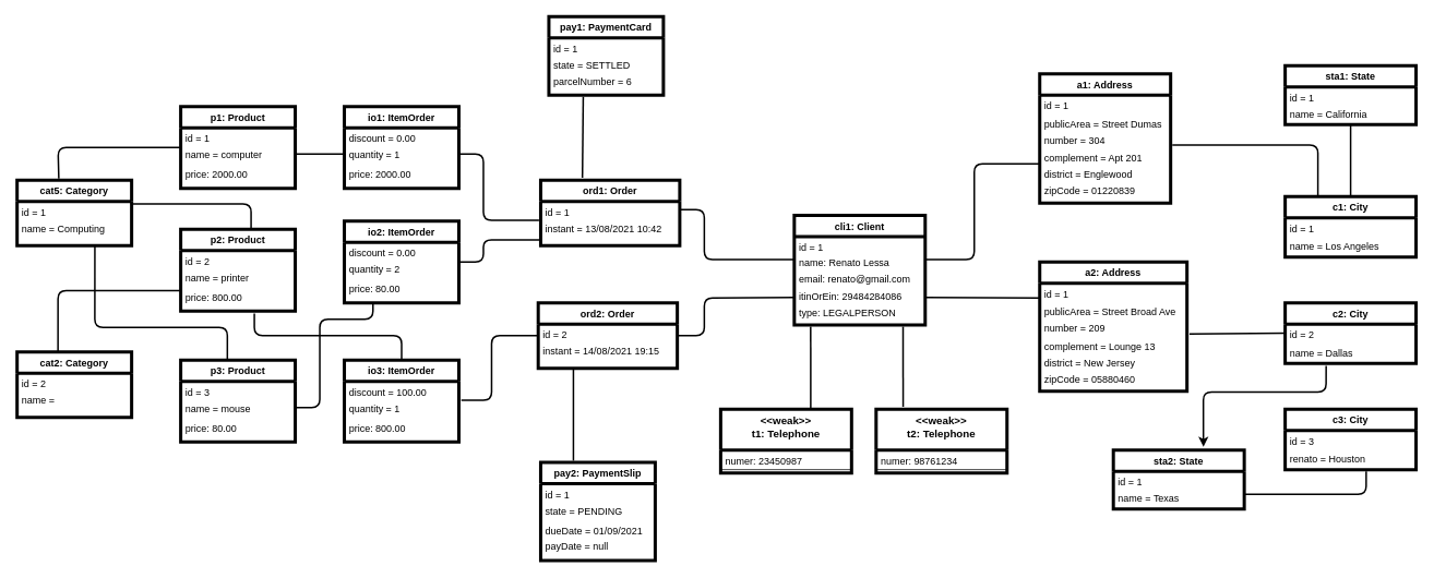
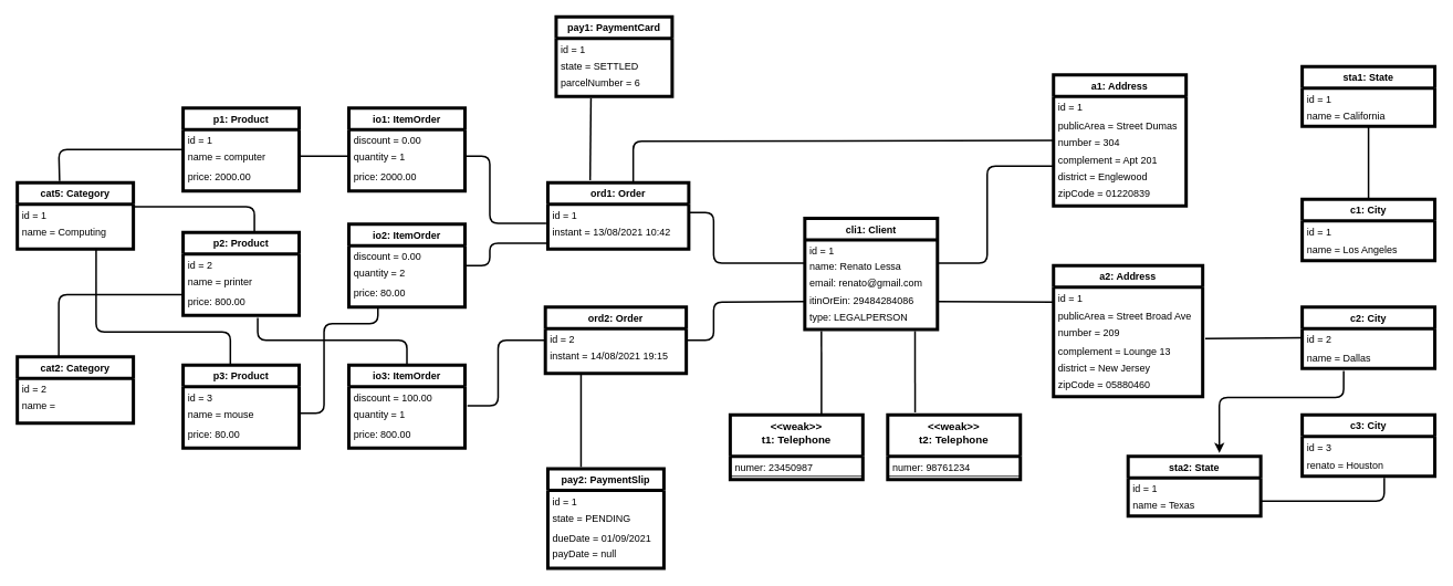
+ <mxCell id="65" value="" style="endArrow=none;html=1;strokeWidth=2;exitX=0.606;exitY=0.013;exitDx=0;exitDy=0;exitPerimeter=0;entryX=0;entryY=0.5;entryDx=0;entryDy=0;shadow=0;sketch=0;" parent="1" source="40" target="79" edge="1"><mxGeometry width="50" height="50" relative="1" as="geometry"><mxPoint x="940" y="120" as="sourcePoint" /><mxPoint x="1260" y="170" as="targetPoint" /><Array as="points"><mxPoint x="763" y="170" /></Array></mxGeometry></mxCell>
- <mxCell id="107" value="" style="endArrow=none;html=1;strokeWidth=2;entryX=1.013;entryY=0.864;entryDx=0;entryDy=0;entryPerimeter=0;exitX=0.25;exitY=0;exitDx=0;exitDy=0;shadow=0;sketch=0;" parent="1" source="98" target="79" edge="1"><mxGeometry width="50" height="50" relative="1" as="geometry"><mxPoint x="1580" y="179.5" as="sourcePoint" /><mxPoint x="1440" y="179.5" as="targetPoint" /><Array as="points"><mxPoint x="1610" y="177" /></Array></mxGeometry></mxCell>
